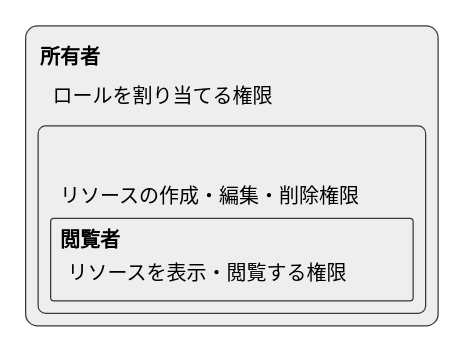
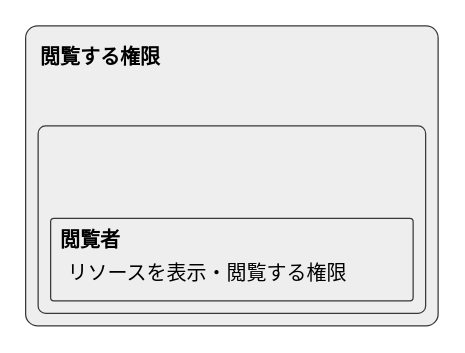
- <mxCell id="4" value="所有者" style="text;html=1;strokeColor=none;fillColor=none;align=left;verticalAlign=middle;whiteSpace=wrap;rounded=0;fontSize=16;fontColor=#000000;fontStyle=1" parent="1" vertex="1"><mxGeometry x="30" y="30" width="140" height="30" as="geometry" /></mxCell>
+ <mxCell id="4" value="閲覧する権限" style="text;html=1;strokeColor=none;fillColor=none;align=left;verticalAlign=middle;whiteSpace=wrap;rounded=0;fontSize=16;fontColor=#000000;fontStyle=1" parent="1" vertex="1"><mxGeometry x="30" y="30" width="140" height="30" as="geometry" /></mxCell>
- <mxCell id="3" value="&lt;div style=&quot;font-size: 16px;&quot;&gt;ロールを割り当てる権限&lt;/div&gt;" style="text;strokeColor=none;fillColor=none;html=1;fontSize=16;fontStyle=0;verticalAlign=top;align=left;rounded=1;fontColor=#000000;" parent="1" vertex="1"><mxGeometry x="40" y="60" width="250" height="30" as="geometry" /></mxCell>
- <mxCell id="6" value="&lt;div style=&quot;font-size: 16px;&quot;&gt;リソースの作成・編集・削除権限&lt;/div&gt;" style="text;strokeColor=none;fillColor=none;html=1;fontSize=16;fontStyle=0;verticalAlign=top;align=left;rounded=1;fontColor=#000000;" parent="1" vertex="1"><mxGeometry x="45.63" y="140" width="254.37" height="30" as="geometry" /></mxCell>
